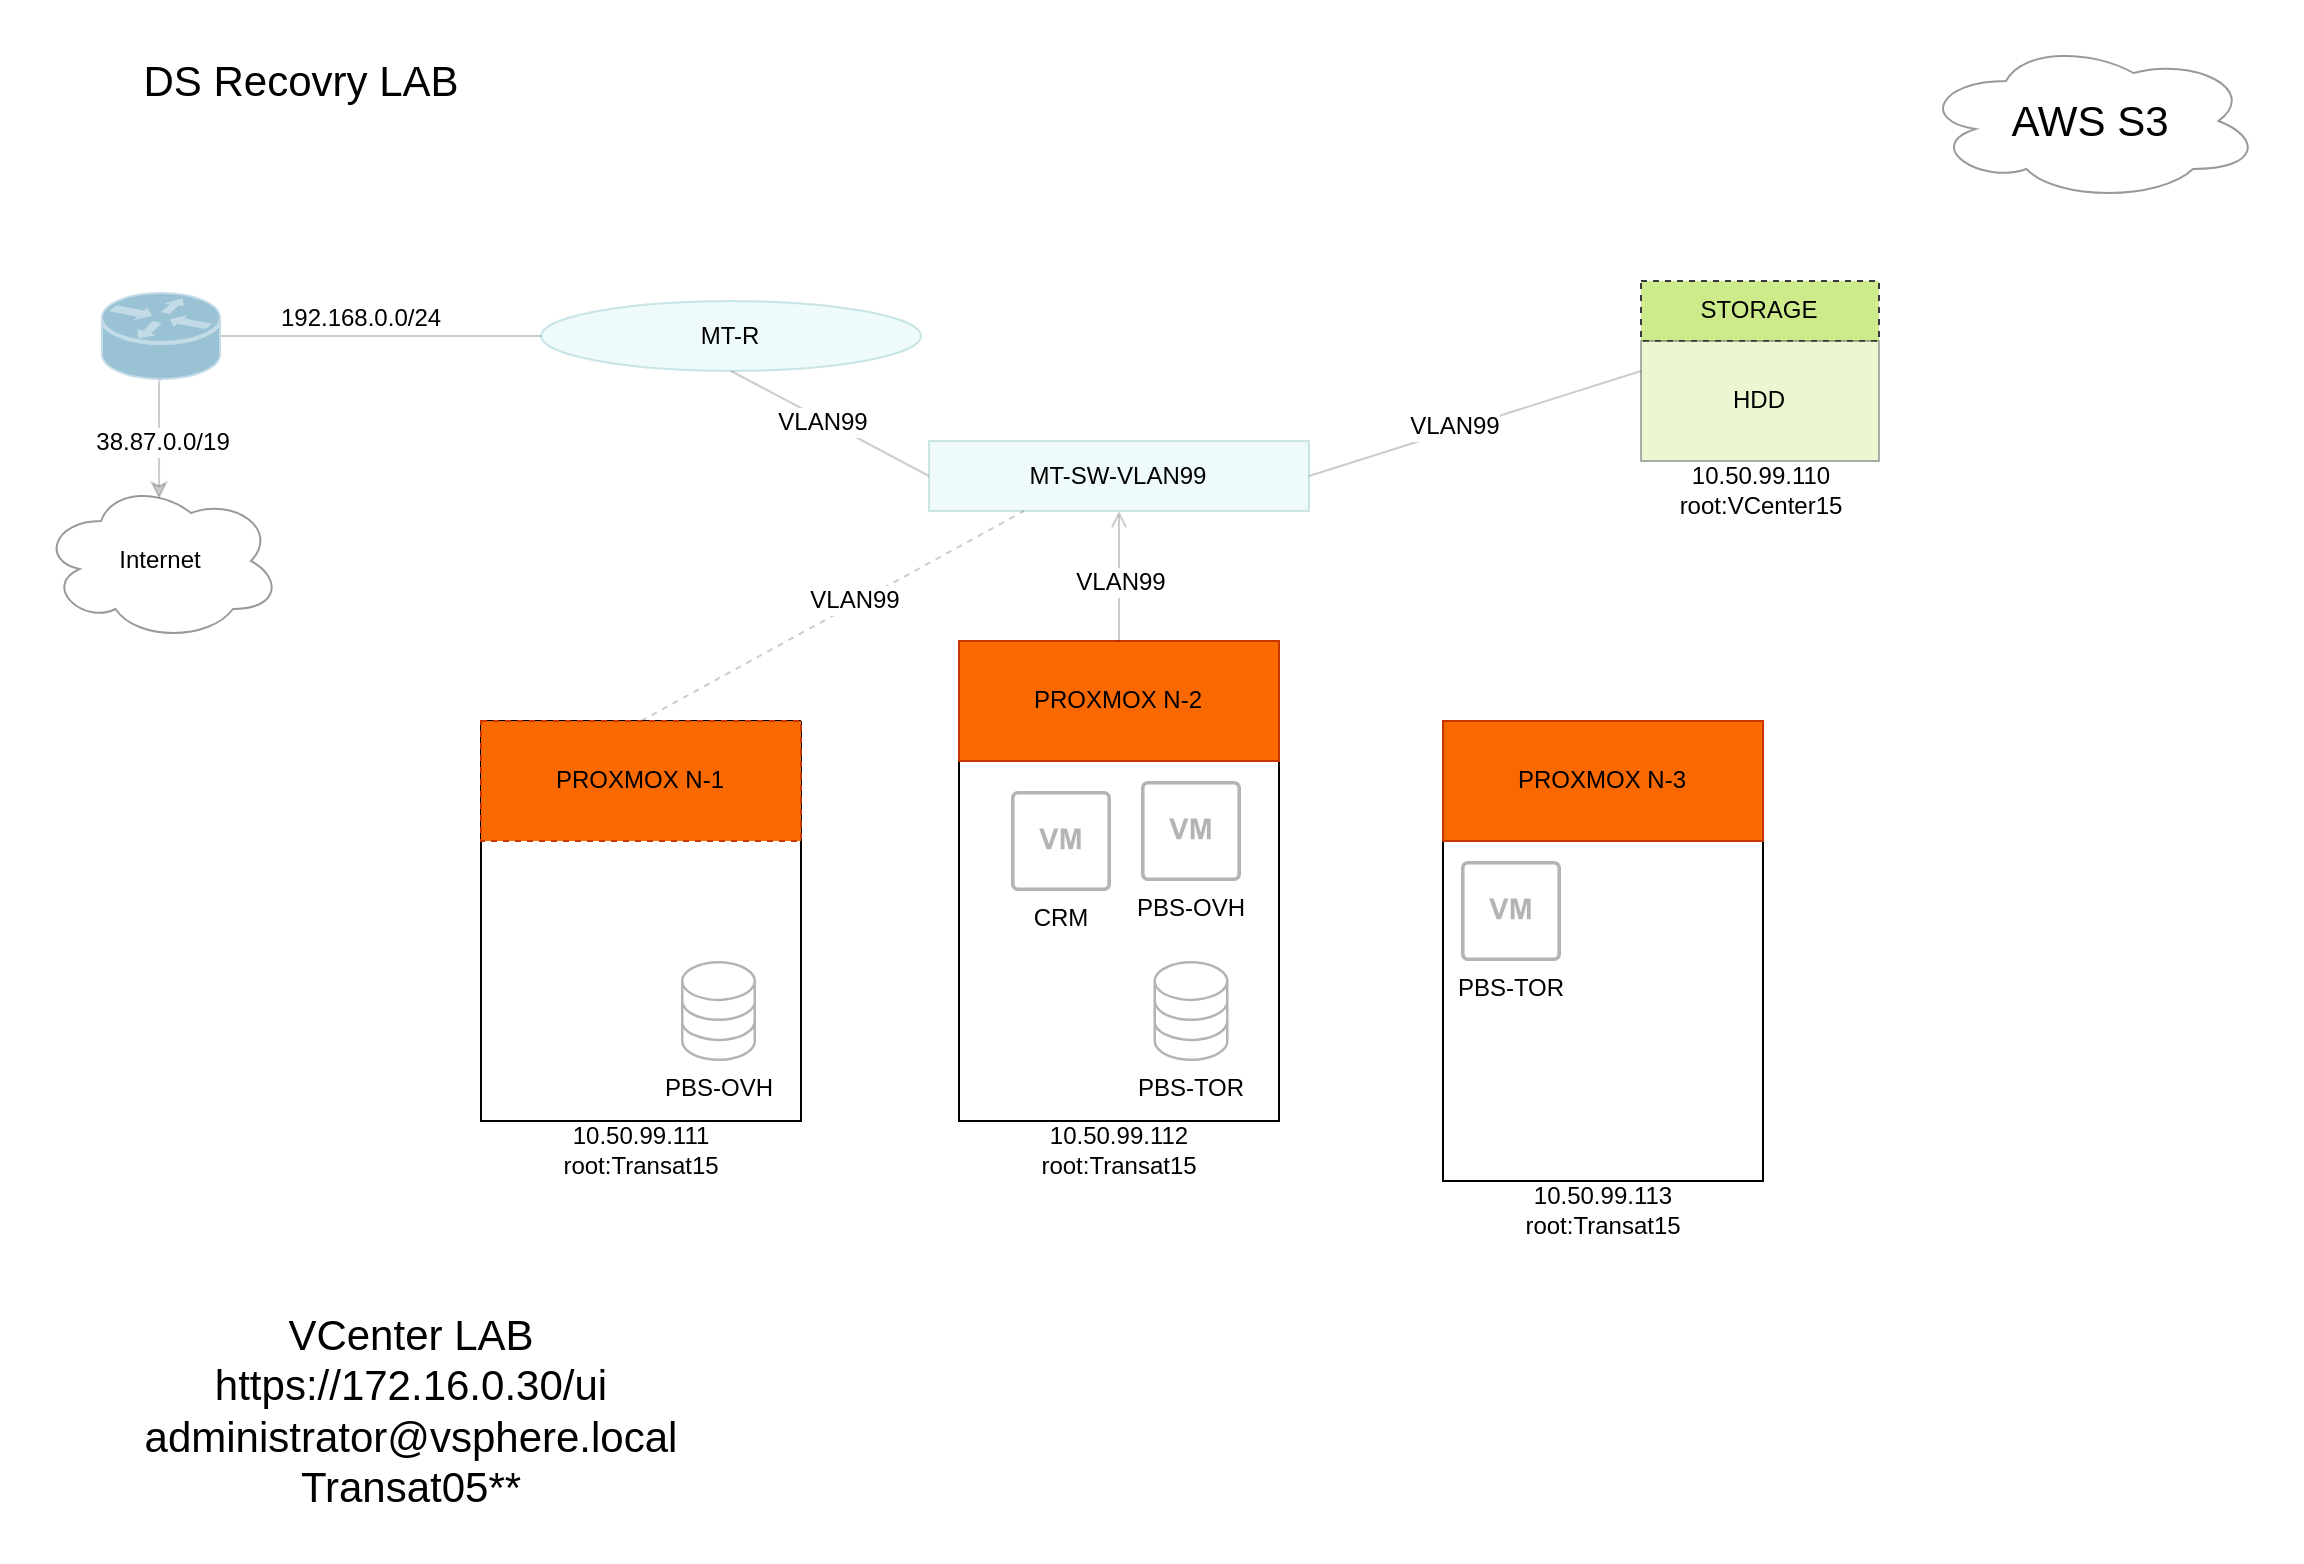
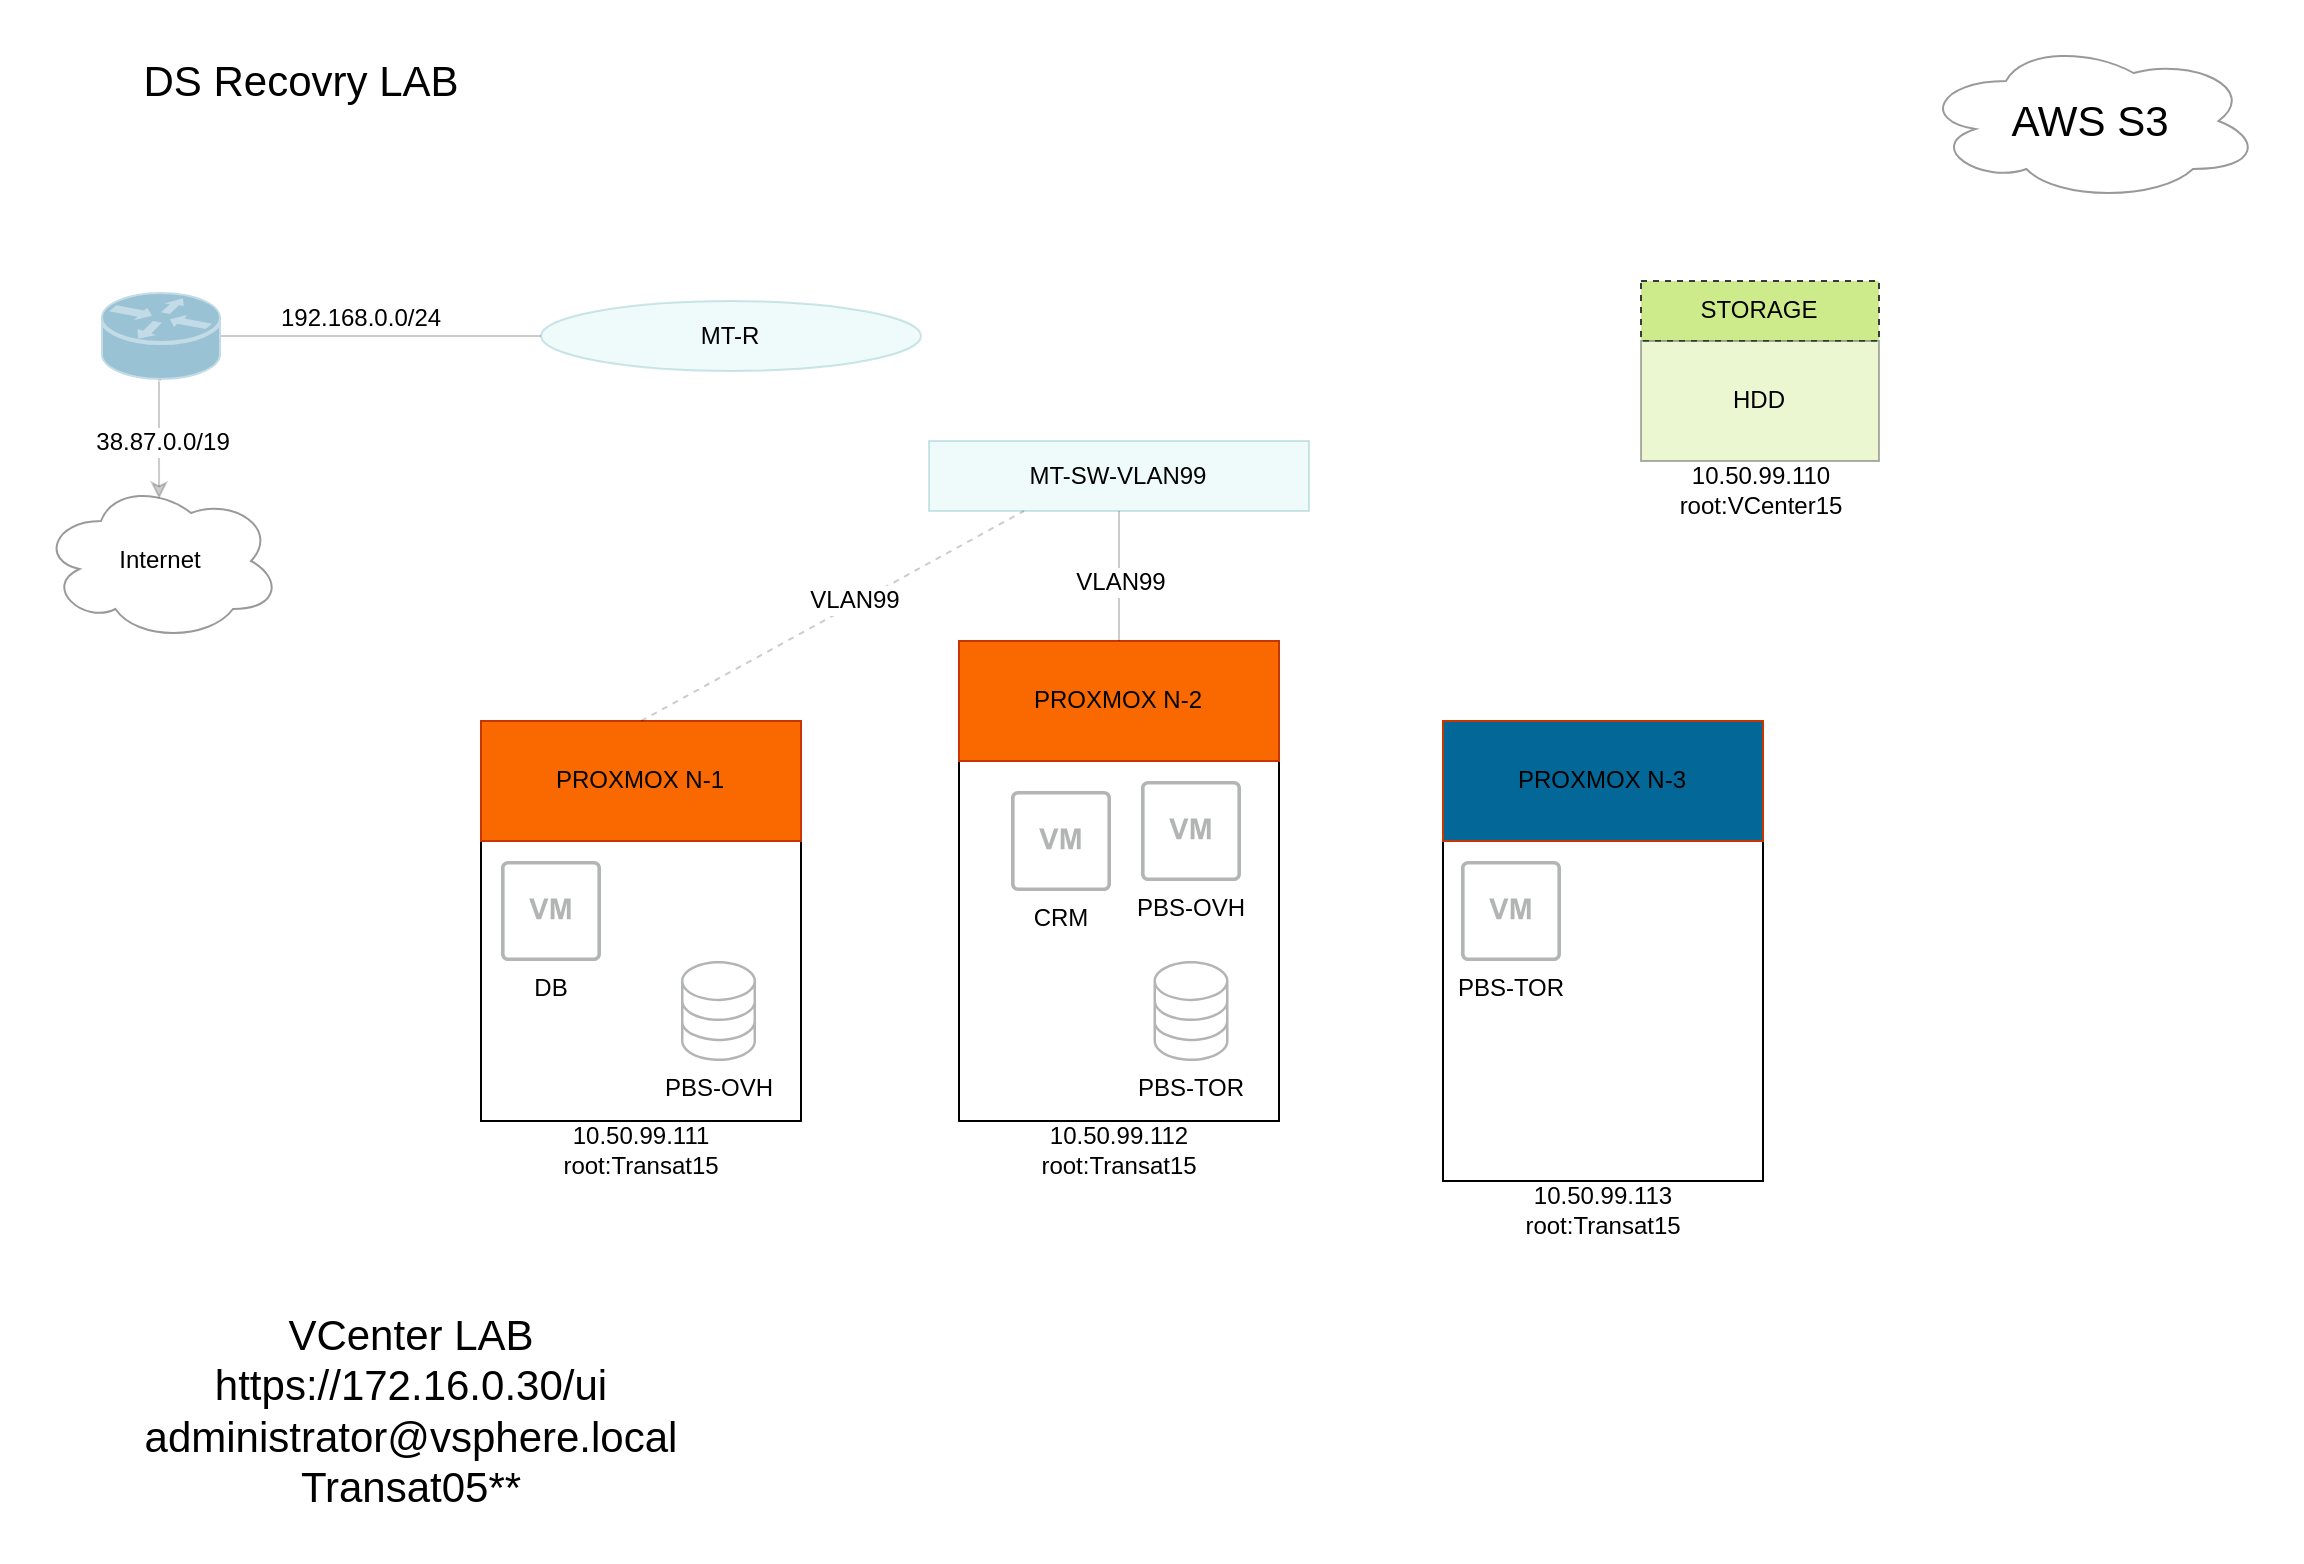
- <mxCell id="24" value="" style="endArrow=none;html=1;rounded=0;entryX=0.5;entryY=1;entryDx=0;entryDy=0;exitX=0;exitY=0.5;exitDx=0;exitDy=0;opacity=20;" edge="1" parent="1" source="15" target="14"><mxGeometry width="50" height="50" relative="1" as="geometry"><mxPoint x="500" y="460" as="sourcePoint" /><mxPoint x="550" y="410" as="targetPoint" /></mxGeometry></mxCell>
- <mxCell id="25" value="VLAN99" style="edgeLabel;html=1;align=center;verticalAlign=middle;resizable=0;points=[];fontSize=12;" vertex="1" connectable="0" parent="24"><mxGeometry x="0.346" y="-1" relative="1" as="geometry"><mxPoint x="12" y="9" as="offset" /></mxGeometry></mxCell>
- <mxCell id="22" value="" style="endArrow=none;html=1;rounded=0;entryX=0;entryY=0.25;entryDx=0;entryDy=0;exitX=1;exitY=0.5;exitDx=0;exitDy=0;opacity=20;" edge="1" parent="1" source="15" target="21"><mxGeometry width="50" height="50" relative="1" as="geometry"><mxPoint x="550" y="490" as="sourcePoint" /><mxPoint x="600" y="440" as="targetPoint" /></mxGeometry></mxCell>
- <mxCell id="23" value="VLAN99" style="edgeLabel;html=1;align=center;verticalAlign=middle;resizable=0;points=[];fontSize=12;" vertex="1" connectable="0" parent="22"><mxGeometry x="-0.112" y="2" relative="1" as="geometry"><mxPoint as="offset" /></mxGeometry></mxCell>
- <mxCell id="18" value="" style="endArrow=open;html=1;rounded=0;entryX=0.5;entryY=1;entryDx=0;entryDy=0;exitX=0.5;exitY=0;exitDx=0;exitDy=0;opacity=20;" edge="1" parent="1" source="7" target="15"><mxGeometry width="50" height="50" relative="1" as="geometry"><mxPoint x="550" y="490" as="sourcePoint" /><mxPoint x="600" y="440" as="targetPoint" /></mxGeometry></mxCell>
+ <mxCell id="18" value="" style="endArrow=none;html=1;rounded=0;entryX=0.5;entryY=1;entryDx=0;entryDy=0;exitX=0.5;exitY=0;exitDx=0;exitDy=0;opacity=20;" edge="1" parent="1" source="7" target="15"><mxGeometry width="50" height="50" relative="1" as="geometry"><mxPoint x="550" y="490" as="sourcePoint" /><mxPoint x="600" y="440" as="targetPoint" /></mxGeometry></mxCell>
- <mxCell id="3" value="PROXMOX N-1" style="rounded=0;whiteSpace=wrap;html=1;fillColor=#fa6800;strokeColor=#C73500;fontColor=#000000;dashed=1;" vertex="1" parent="2"><mxGeometry width="160" height="60" as="geometry" /></mxCell>
+ <mxCell id="3" value="PROXMOX N-1" style="rounded=0;whiteSpace=wrap;html=1;fillColor=#fa6800;strokeColor=#C73500;fontColor=#000000;" vertex="1" parent="2"><mxGeometry width="160" height="60" as="geometry" /></mxCell>
- <mxCell id="12" value="PROXMOX N-3" style="rounded=0;whiteSpace=wrap;html=1;fillColor=#fa6800;fontColor=#000000;strokeColor=#C73500;" vertex="1" parent="11"><mxGeometry width="160" height="60" as="geometry" /></mxCell>
+ <mxCell id="12" value="PROXMOX N-3" style="rounded=0;whiteSpace=wrap;html=1;fillColor=#036897;fontColor=#000000;strokeColor=#C73500;" vertex="1" parent="11"><mxGeometry width="160" height="60" as="geometry" /></mxCell>
+ <mxCell id="4" value="DB" style="sketch=0;pointerEvents=1;shadow=0;dashed=0;html=1;strokeColor=none;fillColor=#434445;aspect=fixed;labelPosition=center;verticalLabelPosition=bottom;verticalAlign=top;align=center;outlineConnect=0;shape=mxgraph.vvd.virtual_machine;opacity=40;" vertex="1" parent="2"><mxGeometry x="10" y="70" width="50" height="50" as="geometry" /></mxCell>
